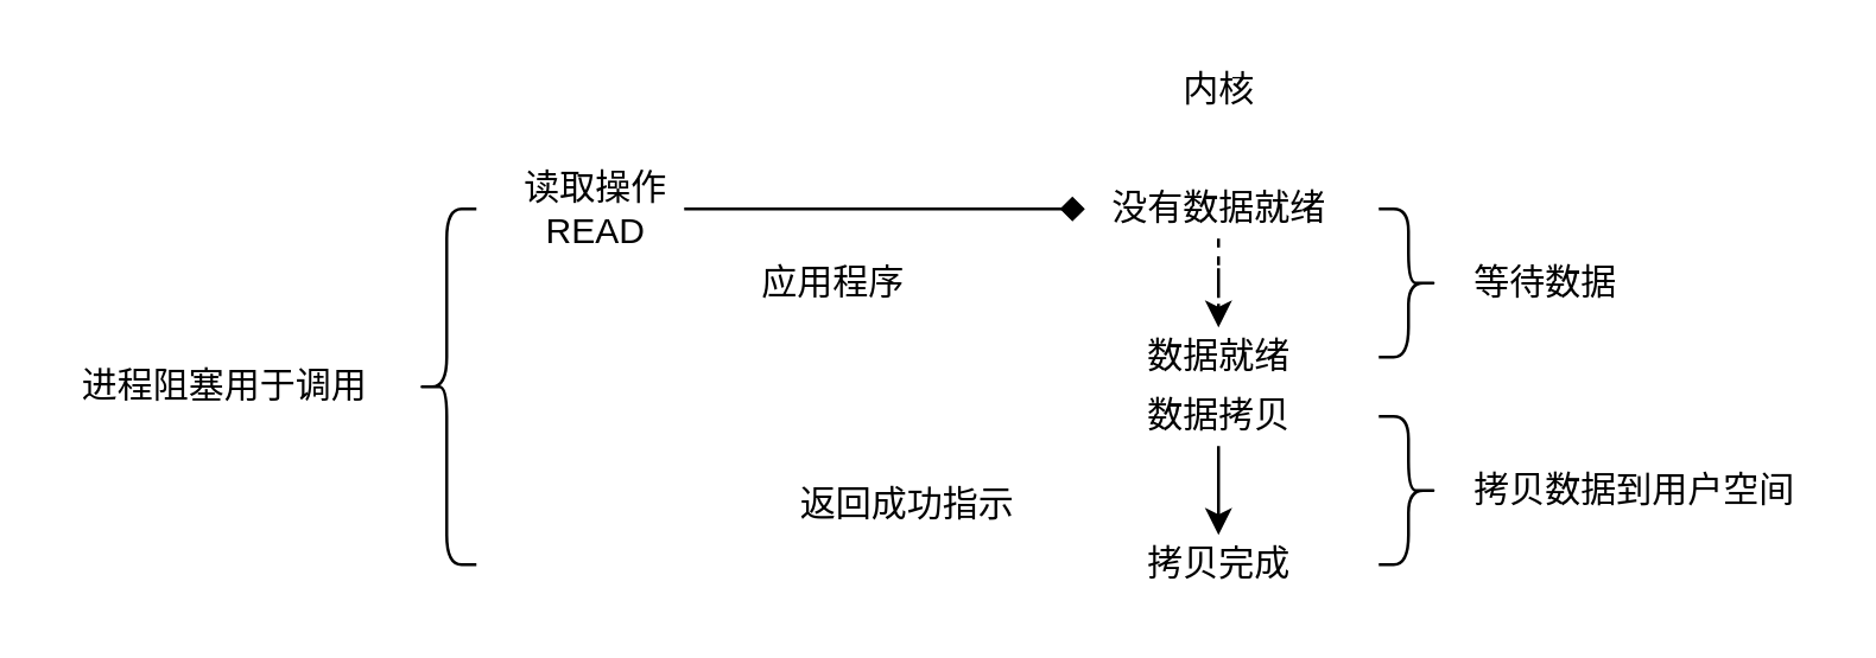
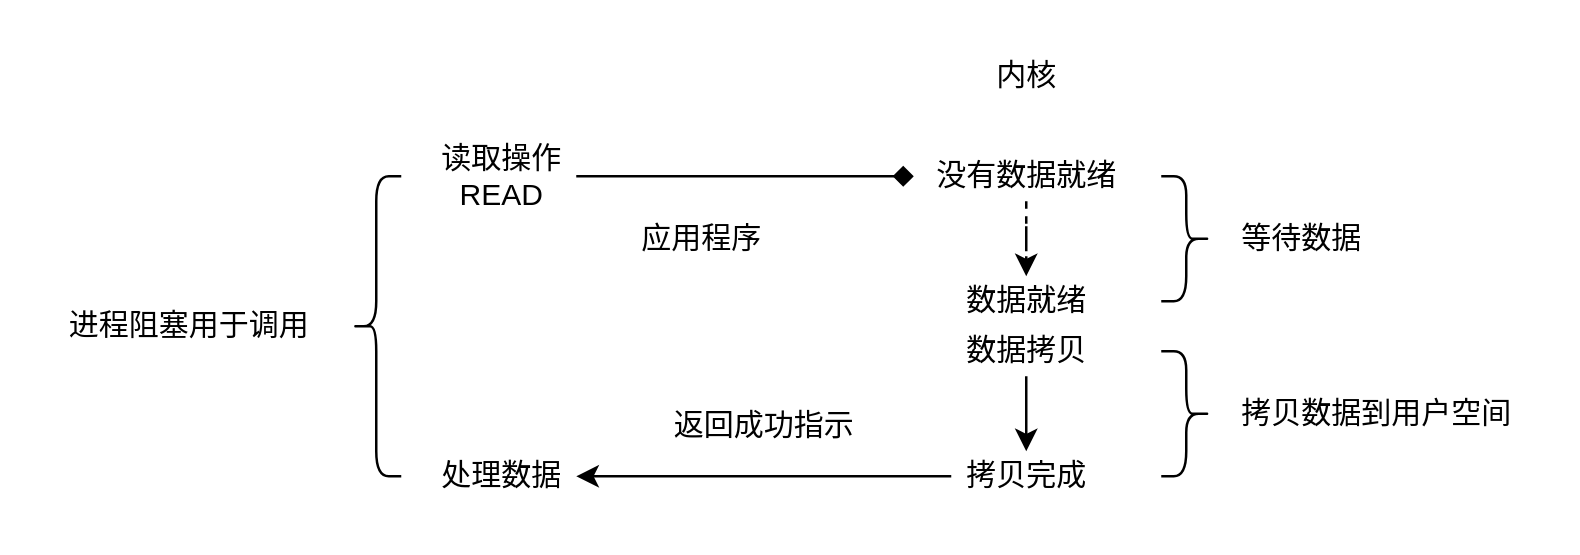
+ <mxCell id="12" value="处理数据" style="text;html=1;align=center;verticalAlign=middle;resizable=0;points=[];autosize=1;" vertex="1" parent="1"><mxGeometry x="170" y="180" width="60" height="20" as="geometry" /></mxCell>
+ <mxCell id="10" value="" style="edgeStyle=orthogonalEdgeStyle;rounded=0;orthogonalLoop=1;jettySize=auto;html=1;" edge="1" parent="1" source="11" target="12"><mxGeometry relative="1" as="geometry" /></mxCell>
